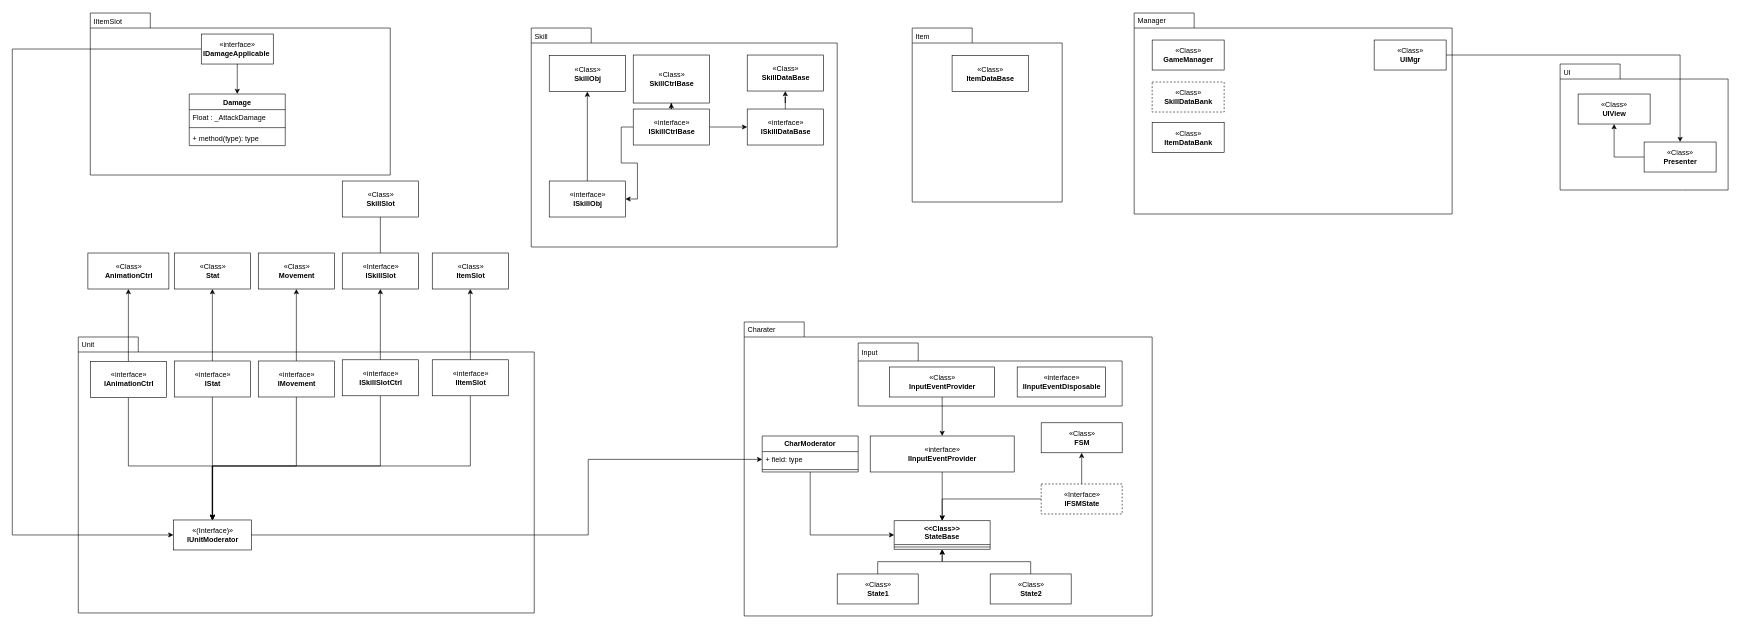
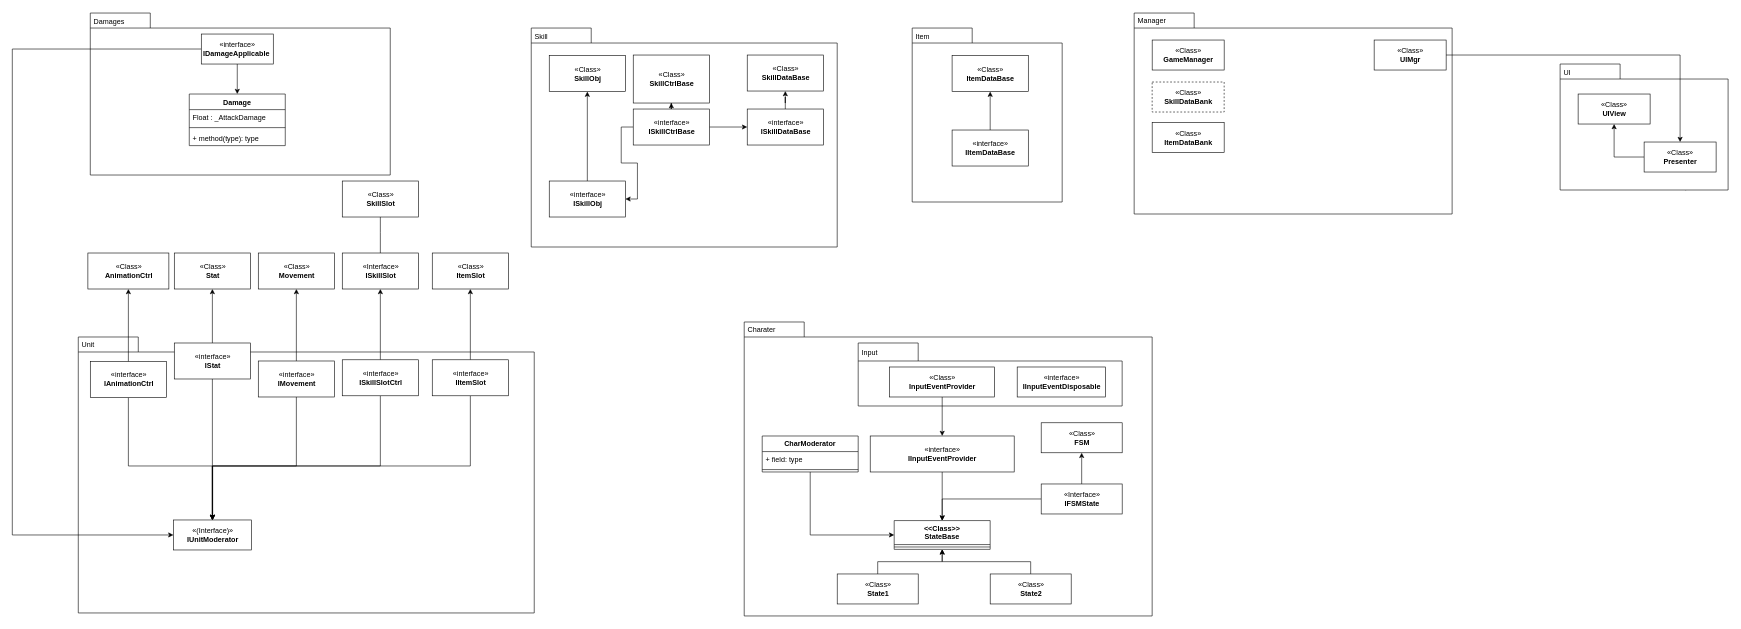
- <mxCell id="85" value="IItemSlot" style="text;strokeColor=none;fillColor=none;align=left;verticalAlign=top;spacingLeft=4;spacingRight=4;overflow=hidden;rotatable=0;points=[[0,0.5],[1,0.5]];portConstraint=eastwest;" vertex="1" parent="1"><mxGeometry x="150" y="21" width="100" height="26" as="geometry" /></mxCell>
+ <mxCell id="85" value="Damages" style="text;strokeColor=none;fillColor=none;align=left;verticalAlign=top;spacingLeft=4;spacingRight=4;overflow=hidden;rotatable=0;points=[[0,0.5],[1,0.5]];portConstraint=eastwest;" vertex="1" parent="1"><mxGeometry x="150" y="21" width="100" height="26" as="geometry" /></mxCell>
+ <mxCell id="61" style="edgeStyle=orthogonalEdgeStyle;rounded=0;orthogonalLoop=1;jettySize=auto;html=1;entryX=0.5;entryY=1;entryDx=0;entryDy=0;" edge="1" parent="1" source="62" target="63"><mxGeometry relative="1" as="geometry" /></mxCell>
+ <mxCell id="62" value="«interface»&lt;br&gt;&lt;b&gt;IItemDataBase&lt;br&gt;&lt;/b&gt;" style="html=1;" vertex="1" parent="1"><mxGeometry x="1586.5" y="216" width="127" height="60" as="geometry" /></mxCell>
- <mxCell id="9" value="«interface»&lt;br&gt;&lt;b&gt;IStat&lt;br&gt;&lt;/b&gt;" style="html=1;" vertex="1" parent="1"><mxGeometry x="290" y="601" width="127" height="60" as="geometry" /></mxCell>
+ <mxCell id="9" value="«interface»&lt;br&gt;&lt;b&gt;IStat&lt;br&gt;&lt;/b&gt;" style="html=1;" vertex="1" parent="1"><mxGeometry x="290" y="571" width="127" height="60" as="geometry" /></mxCell>
- <mxCell id="40" style="edgeStyle=orthogonalEdgeStyle;rounded=0;orthogonalLoop=1;jettySize=auto;html=1;entryX=0;entryY=0.5;entryDx=0;entryDy=0;" edge="1" parent="1" source="13" target="36"><mxGeometry relative="1" as="geometry"><Array as="points"><mxPoint x="980" y="891" /><mxPoint x="980" y="765" /></Array></mxGeometry></mxCell>
- <mxCell id="32" value="«Interface»&lt;br&gt;&lt;b&gt;IFSMState&lt;/b&gt;" style="html=1;dashed=1;" vertex="1" parent="1"><mxGeometry x="1735" y="806" width="135" height="50" as="geometry" /></mxCell>
+ <mxCell id="32" value="«Interface»&lt;br&gt;&lt;b&gt;IFSMState&lt;/b&gt;" style="html=1;" vertex="1" parent="1"><mxGeometry x="1735" y="806" width="135" height="50" as="geometry" /></mxCell>
